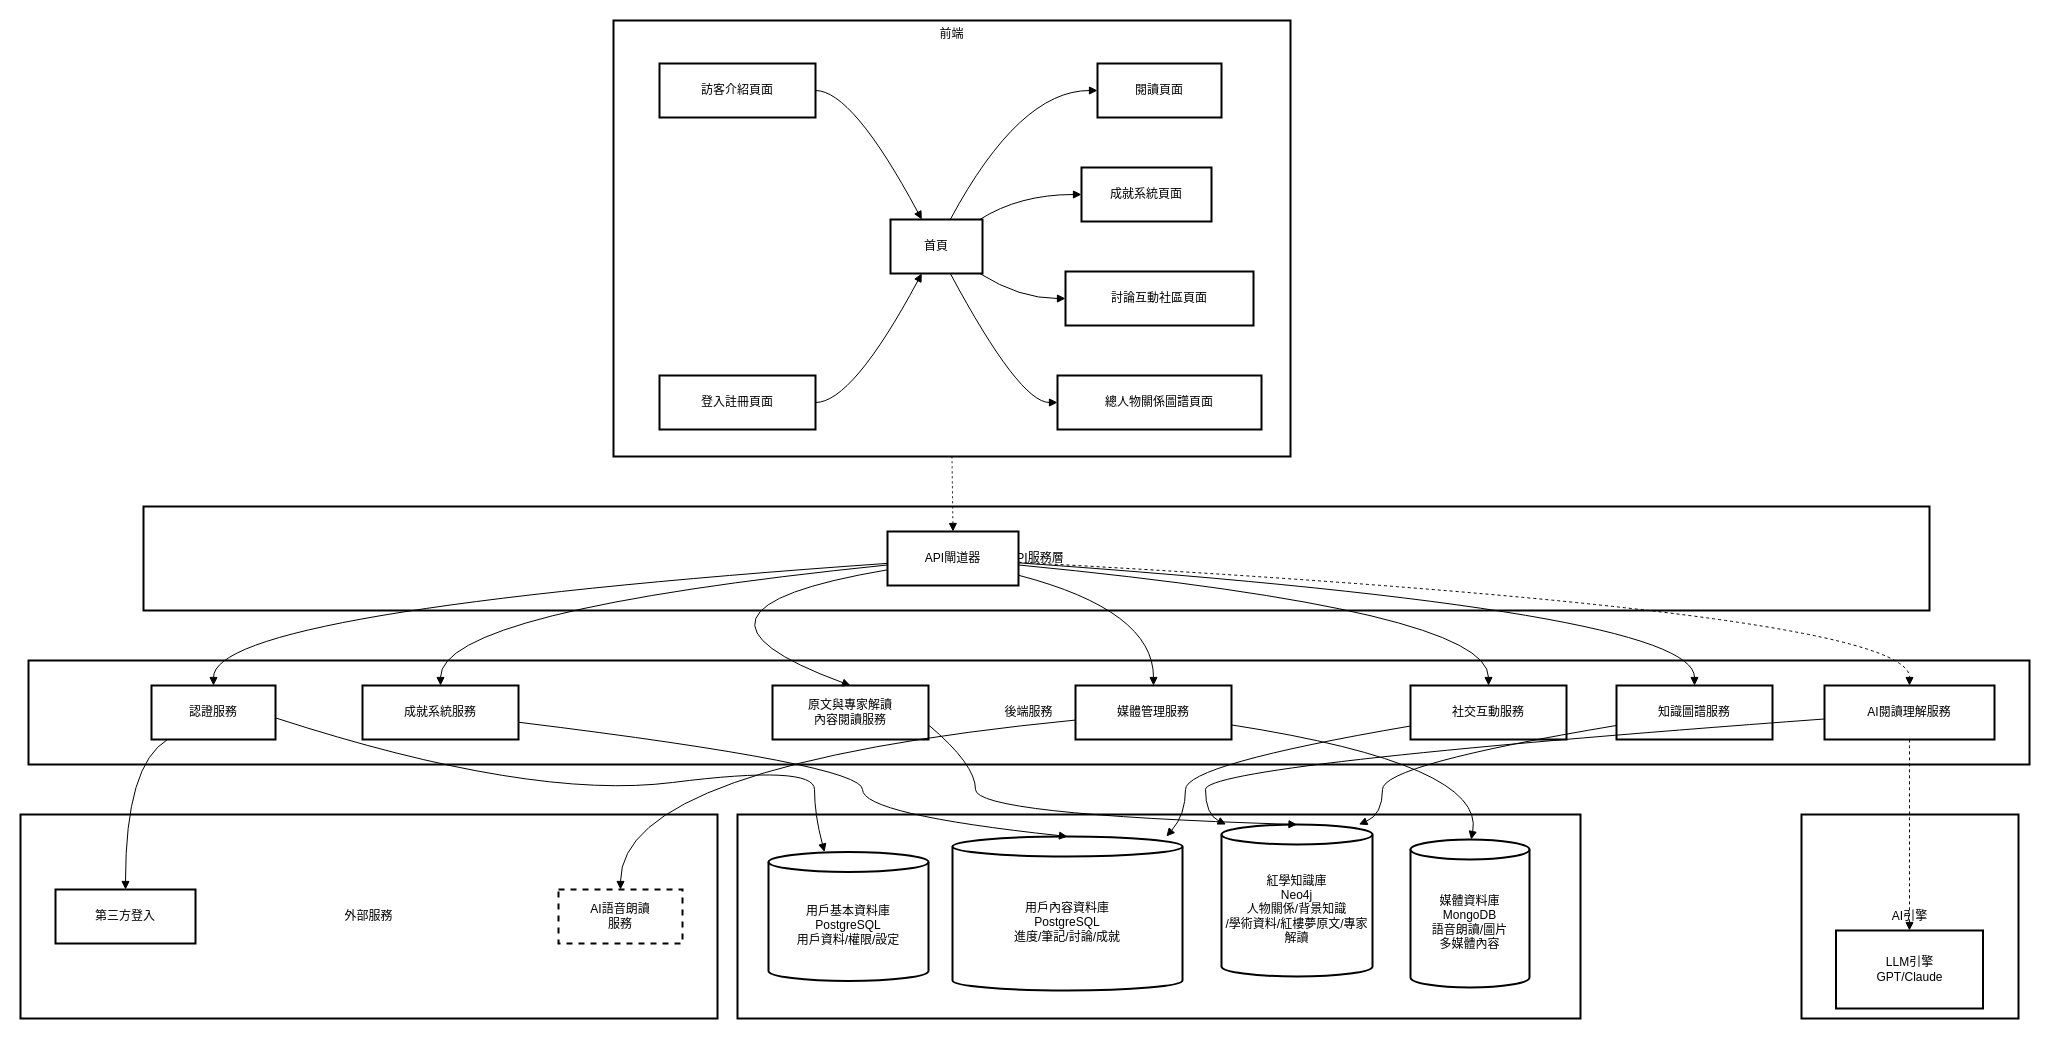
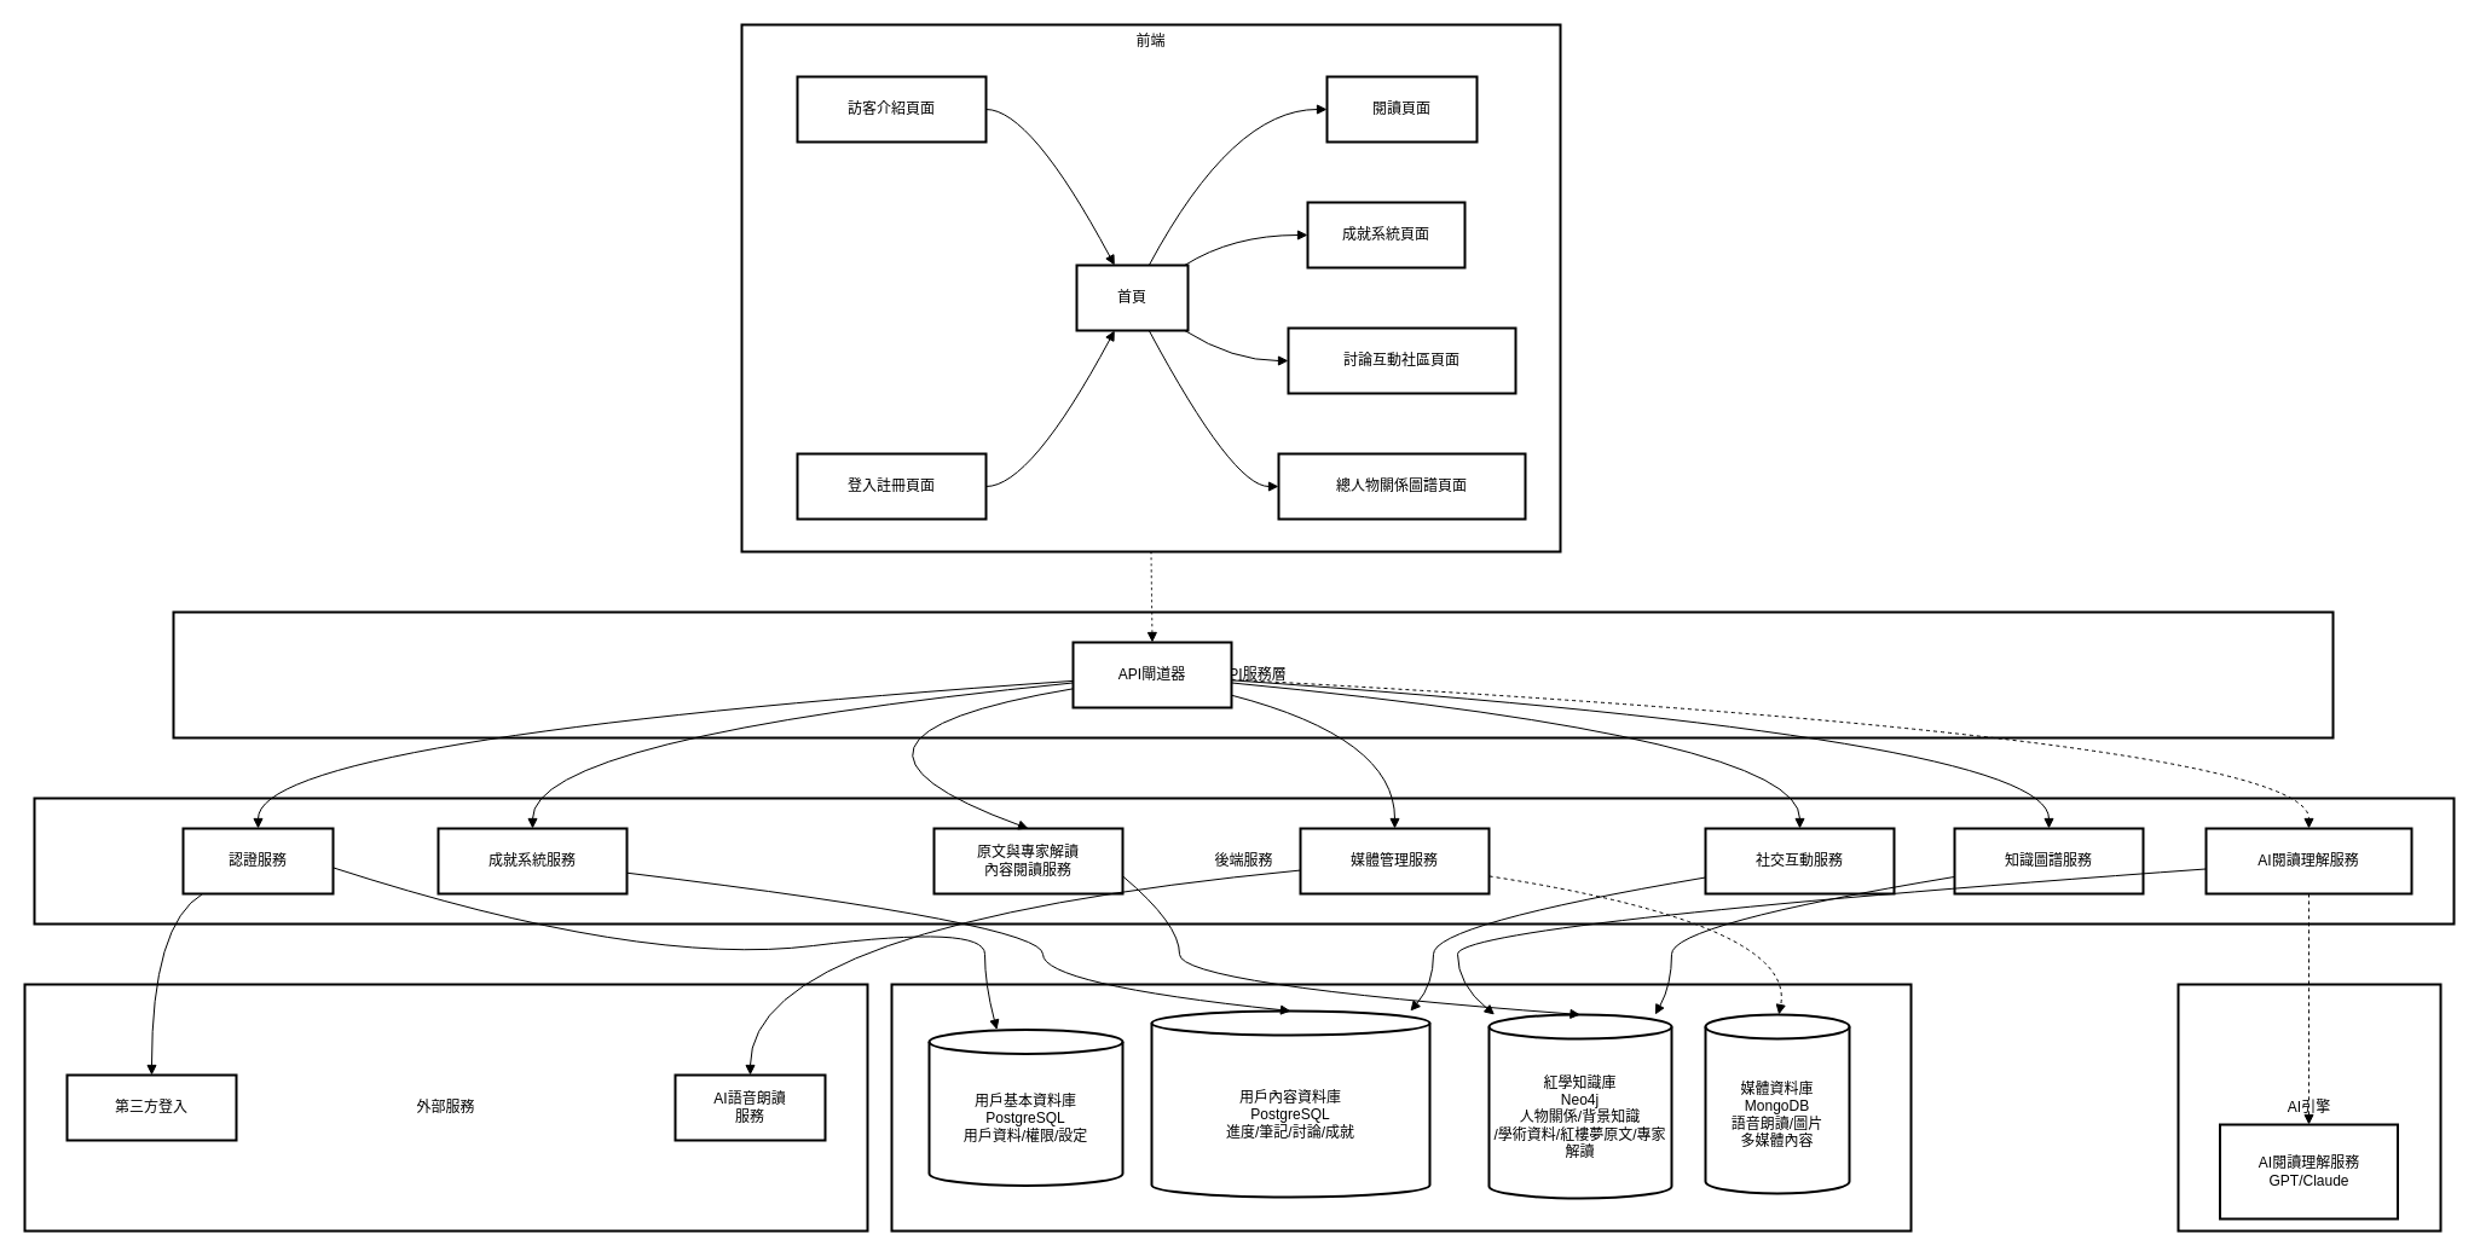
- <mxCell id="50" value="" style="curved=1;startArrow=none;endArrow=block;exitX=1;exitY=0.73;entryX=0.51;entryY=0;rounded=0;" parent="1" source="27" target="33" edge="1"><mxGeometry relative="1" as="geometry"><Array as="points"><mxPoint x="1485" y="764" /></Array></mxGeometry></mxCell>
+ <mxCell id="50" value="" style="curved=1;startArrow=none;endArrow=block;exitX=1;exitY=0.73;entryX=0.51;entryY=0;rounded=0;dashed=1;" parent="1" source="27" target="33" edge="1"><mxGeometry relative="1" as="geometry"><Array as="points"><mxPoint x="1485" y="764" /></Array></mxGeometry></mxCell>
- <mxCell id="32" value="紅學知識庫&#10;Neo4j&#10;人物關係/背景知識&#10;/學術資料/紅樓夢原文/專家解讀" style="shape=cylinder3;boundedLbl=1;backgroundOutline=1;size=10;strokeWidth=2;whiteSpace=wrap;" parent="1" vertex="1"><mxGeometry x="1221" y="824" width="151" height="152" as="geometry" /></mxCell>
+ <mxCell id="32" value="紅學知識庫&#10;Neo4j&#10;人物關係/背景知識&#10;/學術資料/紅樓夢原文/專家解讀" style="shape=cylinder3;boundedLbl=1;backgroundOutline=1;size=10;strokeWidth=2;whiteSpace=wrap;" parent="1" vertex="1"><mxGeometry x="1231" y="839" width="151" height="152" as="geometry" /></mxCell>
- <mxCell id="35" value="AI語音朗讀&#10;服務" style="whiteSpace=wrap;strokeWidth=2;dashed=1;" parent="1" vertex="1"><mxGeometry x="558" y="889" width="124" height="54" as="geometry" /></mxCell>
+ <mxCell id="35" value="AI語音朗讀&#10;服務" style="whiteSpace=wrap;strokeWidth=2;" parent="1" vertex="1"><mxGeometry x="558" y="889" width="124" height="54" as="geometry" /></mxCell>
- <mxCell id="29" value="LLM引擎&#10;GPT/Claude" style="whiteSpace=wrap;strokeWidth=2;" parent="1" vertex="1"><mxGeometry x="1835.5" y="930" width="147" height="78" as="geometry" /></mxCell>
+ <mxCell id="29" value="AI閱讀理解服務&#10;GPT/Claude" style="whiteSpace=wrap;strokeWidth=2;" parent="1" vertex="1"><mxGeometry x="1835.5" y="930" width="147" height="78" as="geometry" /></mxCell>
